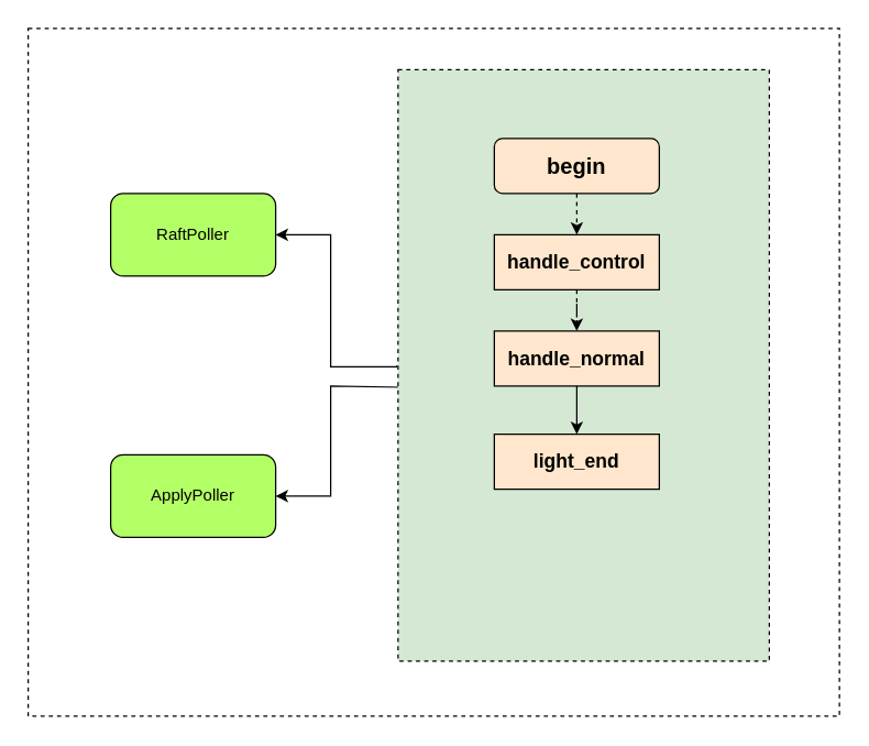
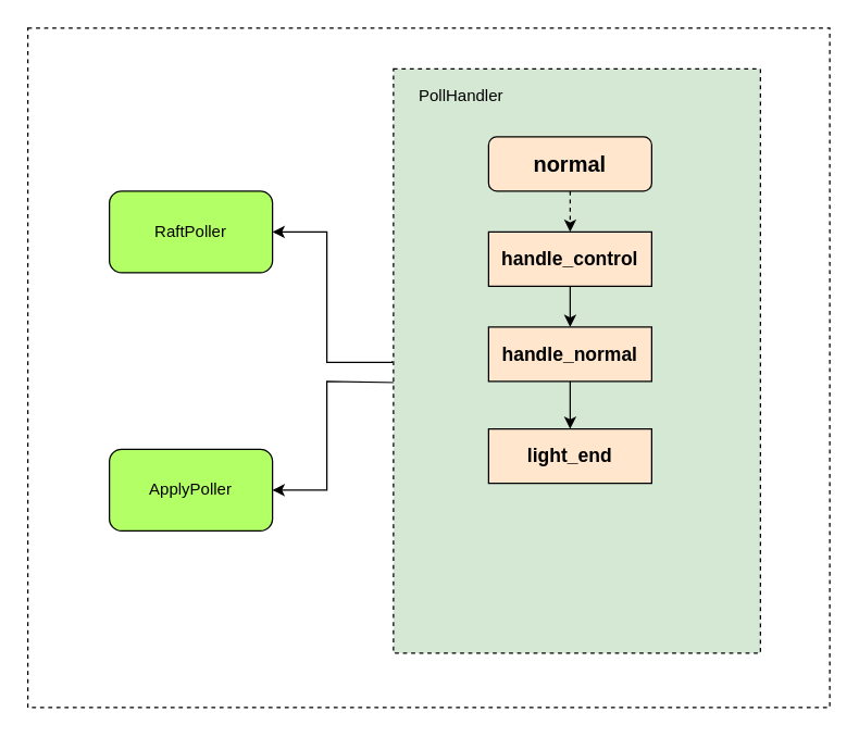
+ <mxCell id="5" value="PollHandler" style="text;html=1;strokeColor=none;fillColor=none;align=center;verticalAlign=middle;whiteSpace=wrap;rounded=0;dashed=1;" diagramCategory="general" diagramName="text" vertex="1" parent="1"><mxGeometry x="309" y="60" width="60" height="20" as="geometry" /></mxCell>
- <mxCell id="7" value="&lt;b style&gt;&lt;font style=&quot;font-size: 16px;&quot;&gt;begin&lt;/font&gt;&lt;/b&gt;" style="rounded=1;whiteSpace=wrap;html=1;fillColor=#FFE6CC;" diagramCategory="general" diagramName="RoundedRectangle" vertex="1" parent="1"><mxGeometry x="359" y="100" width="120" height="40" as="geometry" /></mxCell>
+ <mxCell id="7" value="&lt;b style&gt;&lt;font style=&quot;font-size: 16px;&quot;&gt;normal&lt;/font&gt;&lt;/b&gt;" style="rounded=1;whiteSpace=wrap;html=1;fillColor=#FFE6CC;" diagramCategory="general" diagramName="RoundedRectangle" vertex="1" parent="1"><mxGeometry x="359" y="100" width="120" height="40" as="geometry" /></mxCell>
- <mxCell id="8" value="" style="edgeStyle=orthogonalEdgeStyle;rounded=0;orthogonalLoop=1;jettySize=auto;html=1;dashed=1;" edge="1" parent="1" source="9" target="11"><mxGeometry relative="1" as="geometry" /></mxCell>
+ <mxCell id="8" value="" style="edgeStyle=orthogonalEdgeStyle;rounded=0;orthogonalLoop=1;jettySize=auto;html=1;" edge="1" parent="1" source="9" target="11"><mxGeometry relative="1" as="geometry" /></mxCell>
